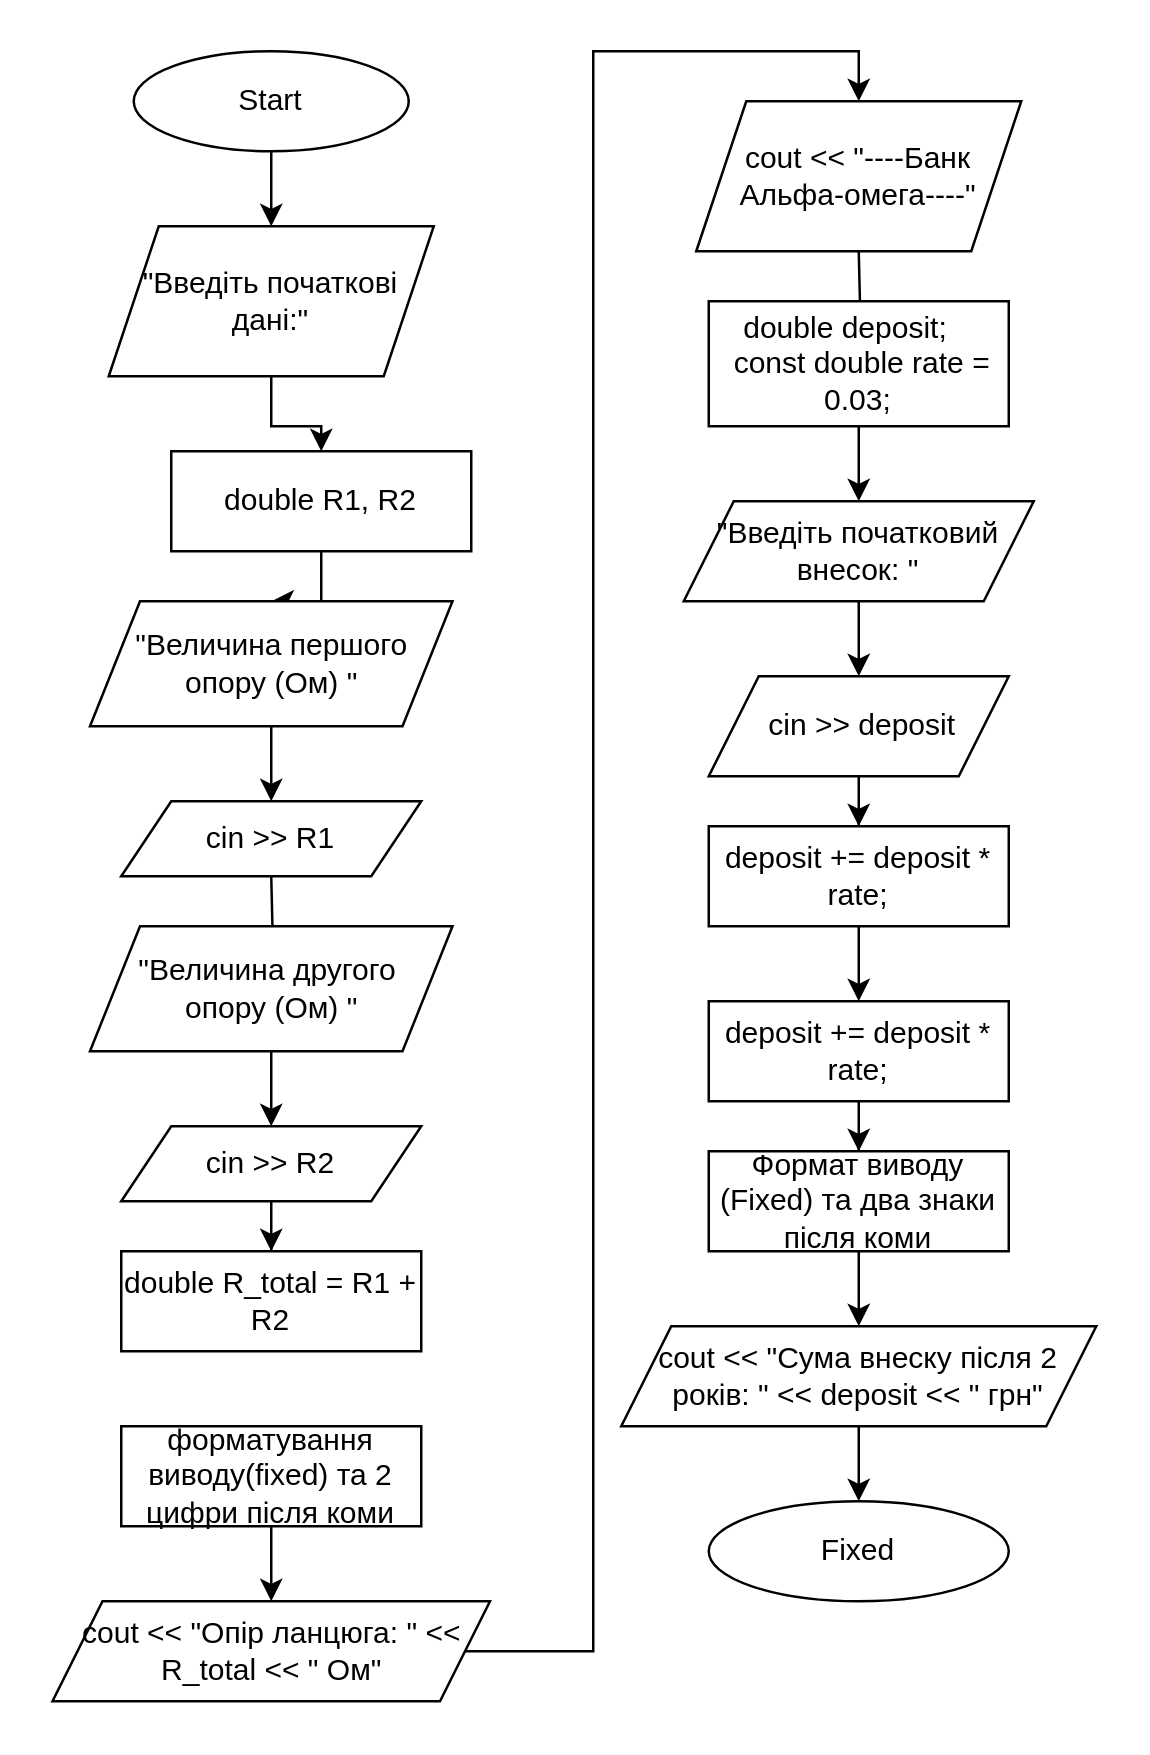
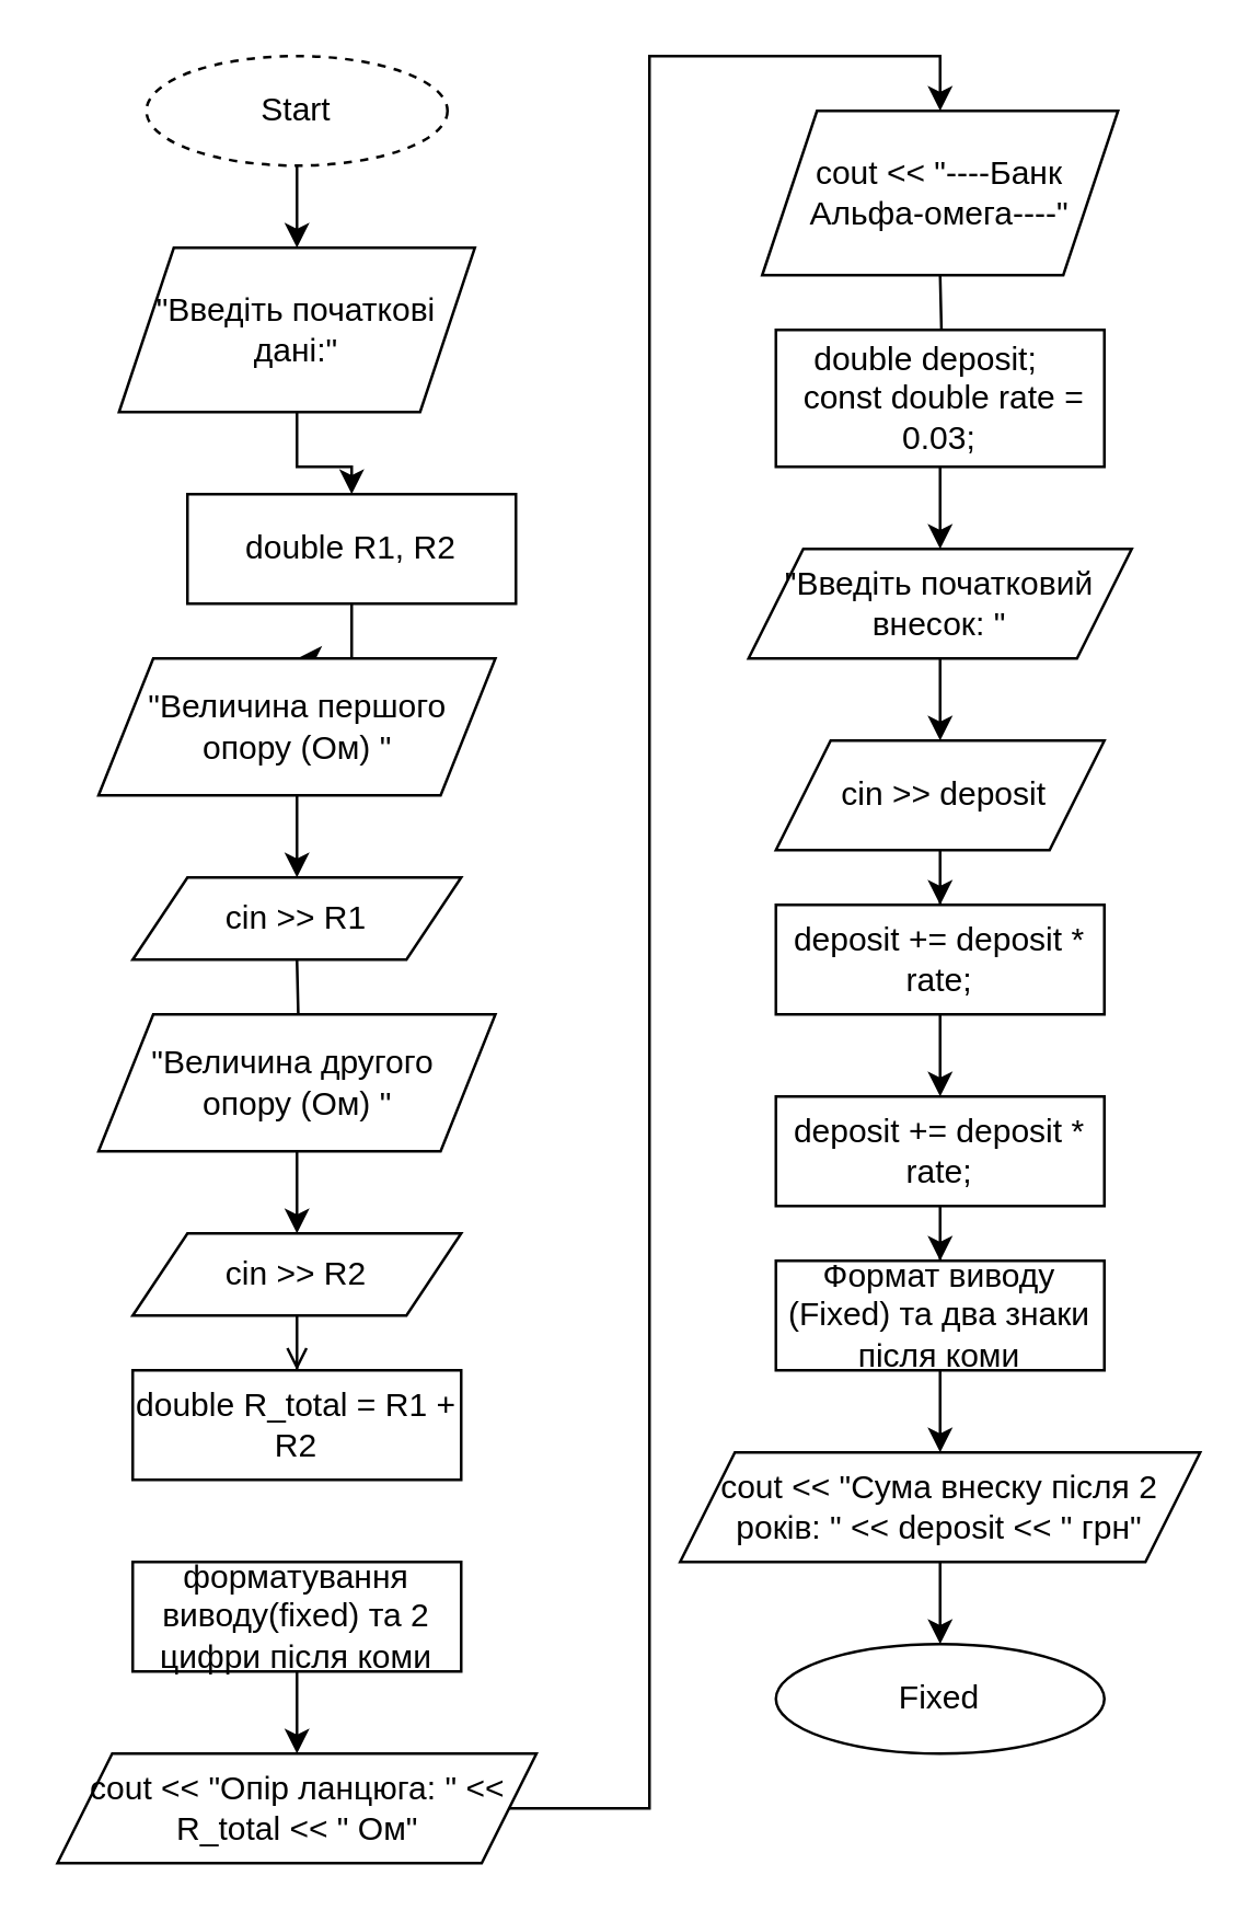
- <mxCell id="3" value="Start" style="ellipse;whiteSpace=wrap;html=1;" parent="1" vertex="1"><mxGeometry x="53" y="20" width="110" height="40" as="geometry" /></mxCell>
+ <mxCell id="3" value="Start" style="ellipse;whiteSpace=wrap;html=1;dashed=1;" parent="1" vertex="1"><mxGeometry x="53" y="20" width="110" height="40" as="geometry" /></mxCell>
- <mxCell id="14" style="edgeStyle=orthogonalEdgeStyle;rounded=0;orthogonalLoop=1;jettySize=auto;html=1;entryX=0.5;entryY=0;entryDx=0;entryDy=0;" parent="1" source="15" target="16" edge="1"><mxGeometry relative="1" as="geometry"><mxPoint x="303" y="60" as="targetPoint" /></mxGeometry></mxCell>
+ <mxCell id="14" style="edgeStyle=orthogonalEdgeStyle;rounded=0;orthogonalLoop=1;jettySize=auto;html=1;entryX=0.5;entryY=0;entryDx=0;entryDy=0;endArrow=open;" parent="1" source="15" target="16" edge="1"><mxGeometry relative="1" as="geometry"><mxPoint x="303" y="60" as="targetPoint" /></mxGeometry></mxCell>
